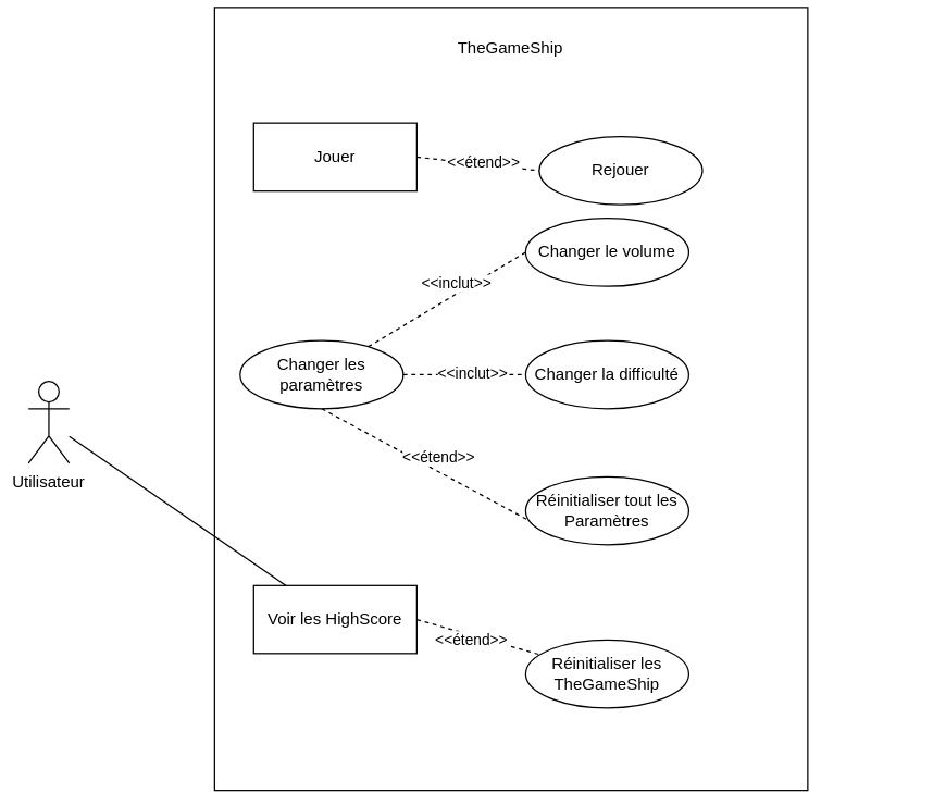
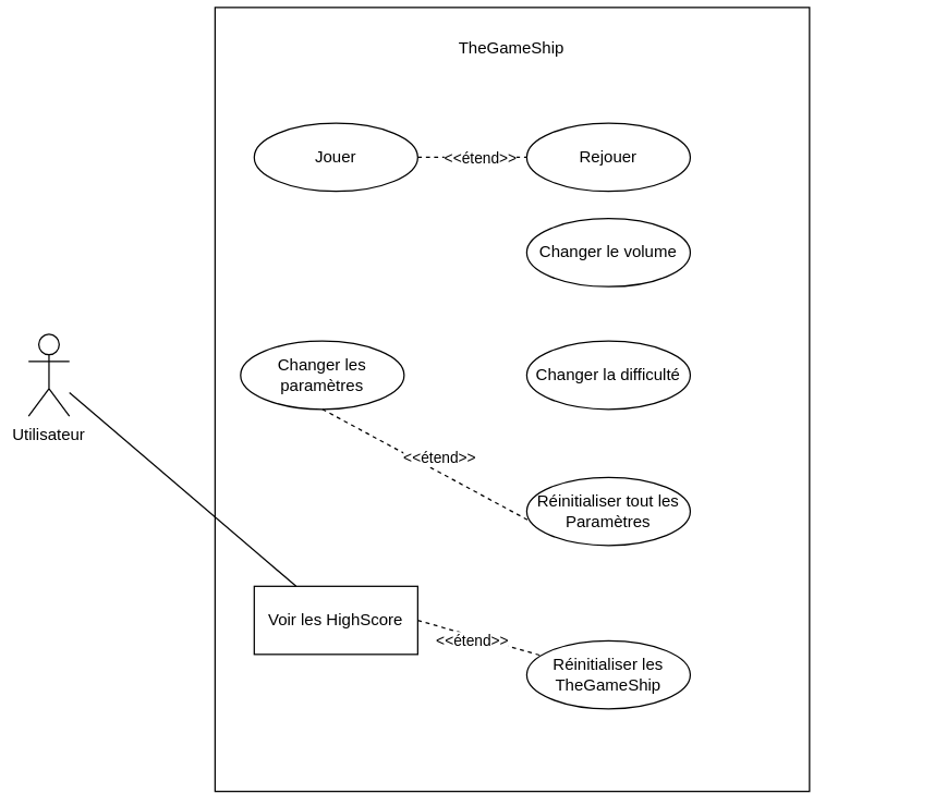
- <mxCell id="5" value="Jouer" style="whiteSpace=wrap;html=1;rounded=0;" parent="1" vertex="1"><mxGeometry x="186" y="90" width="120" height="50" as="geometry" /></mxCell>
+ <mxCell id="5" value="Jouer" style="ellipse;whiteSpace=wrap;html=1;" parent="1" vertex="1"><mxGeometry x="186" y="90" width="120" height="50" as="geometry" /></mxCell>
- <mxCell id="11" value="Rejouer" style="ellipse;whiteSpace=wrap;html=1;" parent="1" vertex="1"><mxGeometry x="396" y="100" width="120" height="50" as="geometry" /></mxCell>
+ <mxCell id="11" value="Rejouer" style="ellipse;whiteSpace=wrap;html=1;" parent="1" vertex="1"><mxGeometry x="386" y="90" width="120" height="50" as="geometry" /></mxCell>
- <mxCell id="16" value="" style="endArrow=none;dashed=1;html=1;rounded=0;entryX=0;entryY=0.5;entryDx=0;entryDy=0;" parent="1" source="6" target="8" edge="1"><mxGeometry width="50" height="50" relative="1" as="geometry"><mxPoint x="326" y="340" as="sourcePoint" /><mxPoint x="376" y="290" as="targetPoint" /></mxGeometry></mxCell>
- <mxCell id="17" value="&amp;lt;&amp;lt;inclut&amp;gt;&amp;gt;" style="edgeLabel;html=1;align=center;verticalAlign=middle;resizable=0;points=[];" parent="16" vertex="1" connectable="0"><mxGeometry x="0.359" y="-1" relative="1" as="geometry"><mxPoint x="-15" as="offset" /></mxGeometry></mxCell>
- <mxCell id="12" value="" style="endArrow=none;dashed=1;html=1;rounded=0;exitX=1;exitY=0.5;exitDx=0;exitDy=0;" parent="1" source="6" target="9" edge="1"><mxGeometry width="50" height="50" relative="1" as="geometry"><mxPoint x="326" y="340" as="sourcePoint" /><mxPoint x="376" y="290" as="targetPoint" /></mxGeometry></mxCell>
- <mxCell id="13" value="&amp;lt;&amp;lt;inclut&amp;gt;&amp;gt;" style="edgeLabel;html=1;align=center;verticalAlign=middle;resizable=0;points=[];" parent="12" vertex="1" connectable="0"><mxGeometry x="-0.225" y="-3" relative="1" as="geometry"><mxPoint x="15" y="-5" as="offset" /></mxGeometry></mxCell>
- <mxCell id="3" value="&lt;div&gt;Utilisateur&lt;/div&gt;" style="shape=umlActor;verticalLabelPosition=bottom;verticalAlign=top;html=1;outlineConnect=0;" parent="1" vertex="1"><mxGeometry x="20.38" y="280" width="30" height="60" as="geometry" /></mxCell>
+ <mxCell id="3" value="&lt;div&gt;Utilisateur&lt;/div&gt;" style="shape=umlActor;verticalLabelPosition=bottom;verticalAlign=top;html=1;outlineConnect=0;" parent="1" vertex="1"><mxGeometry x="20.38" y="245" width="30" height="60" as="geometry" /></mxCell>
